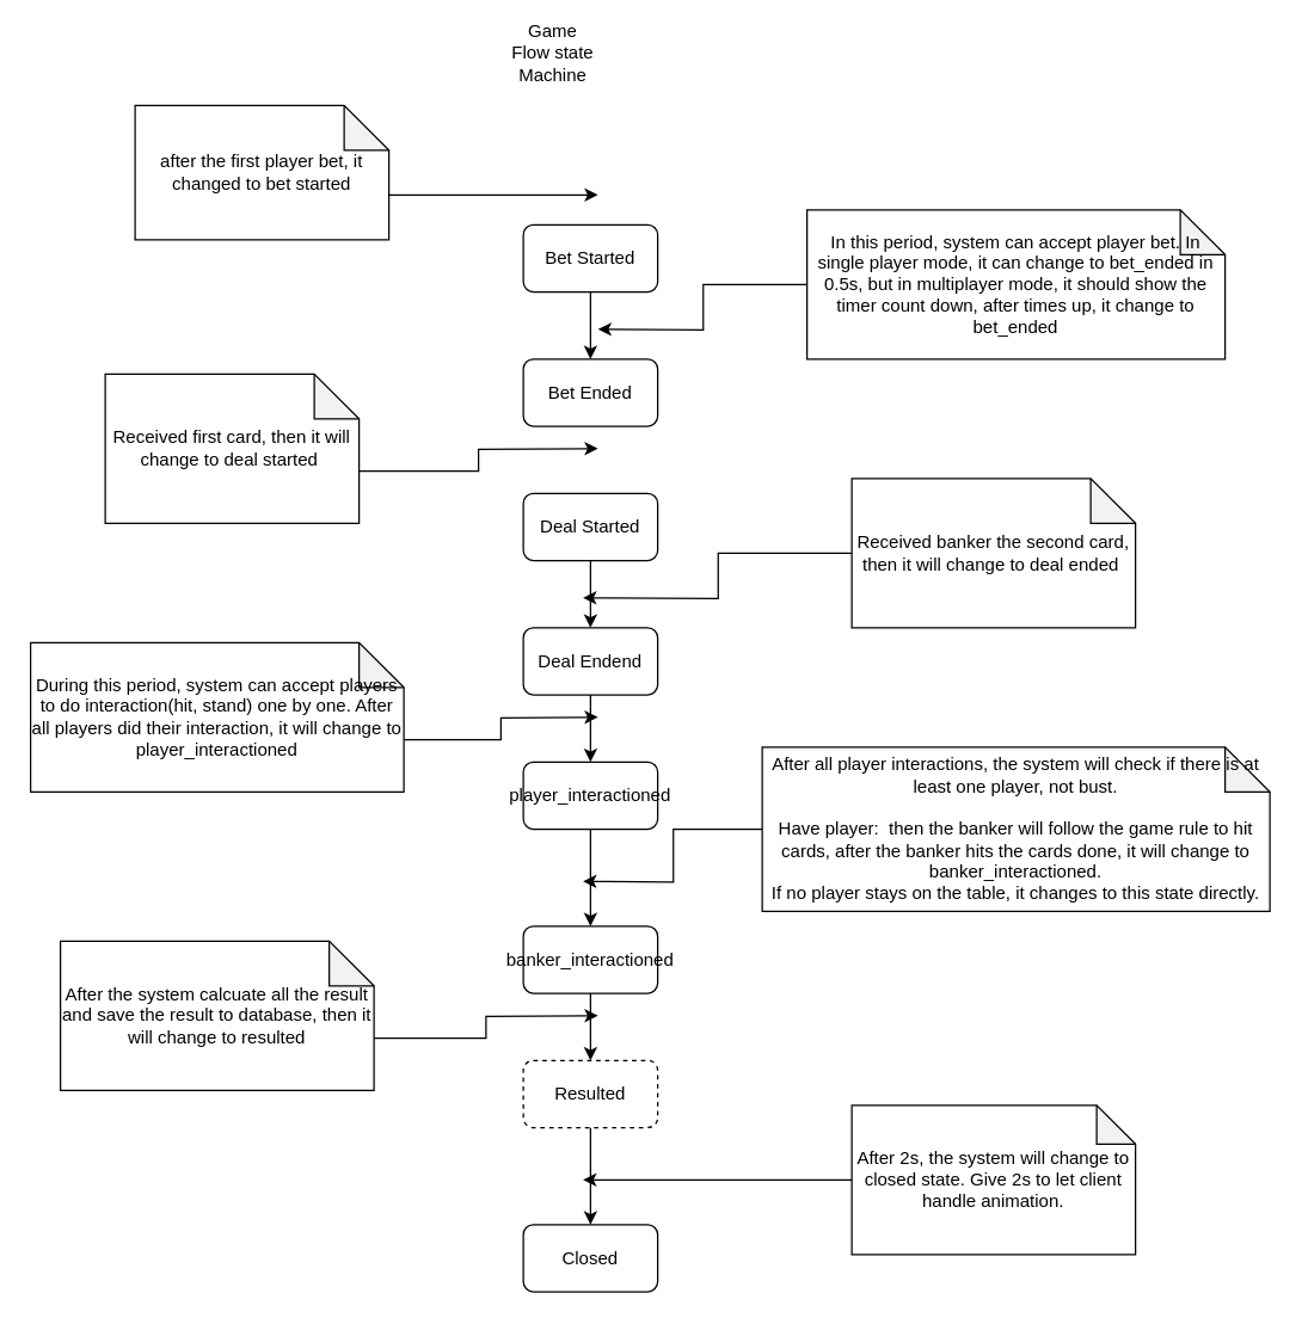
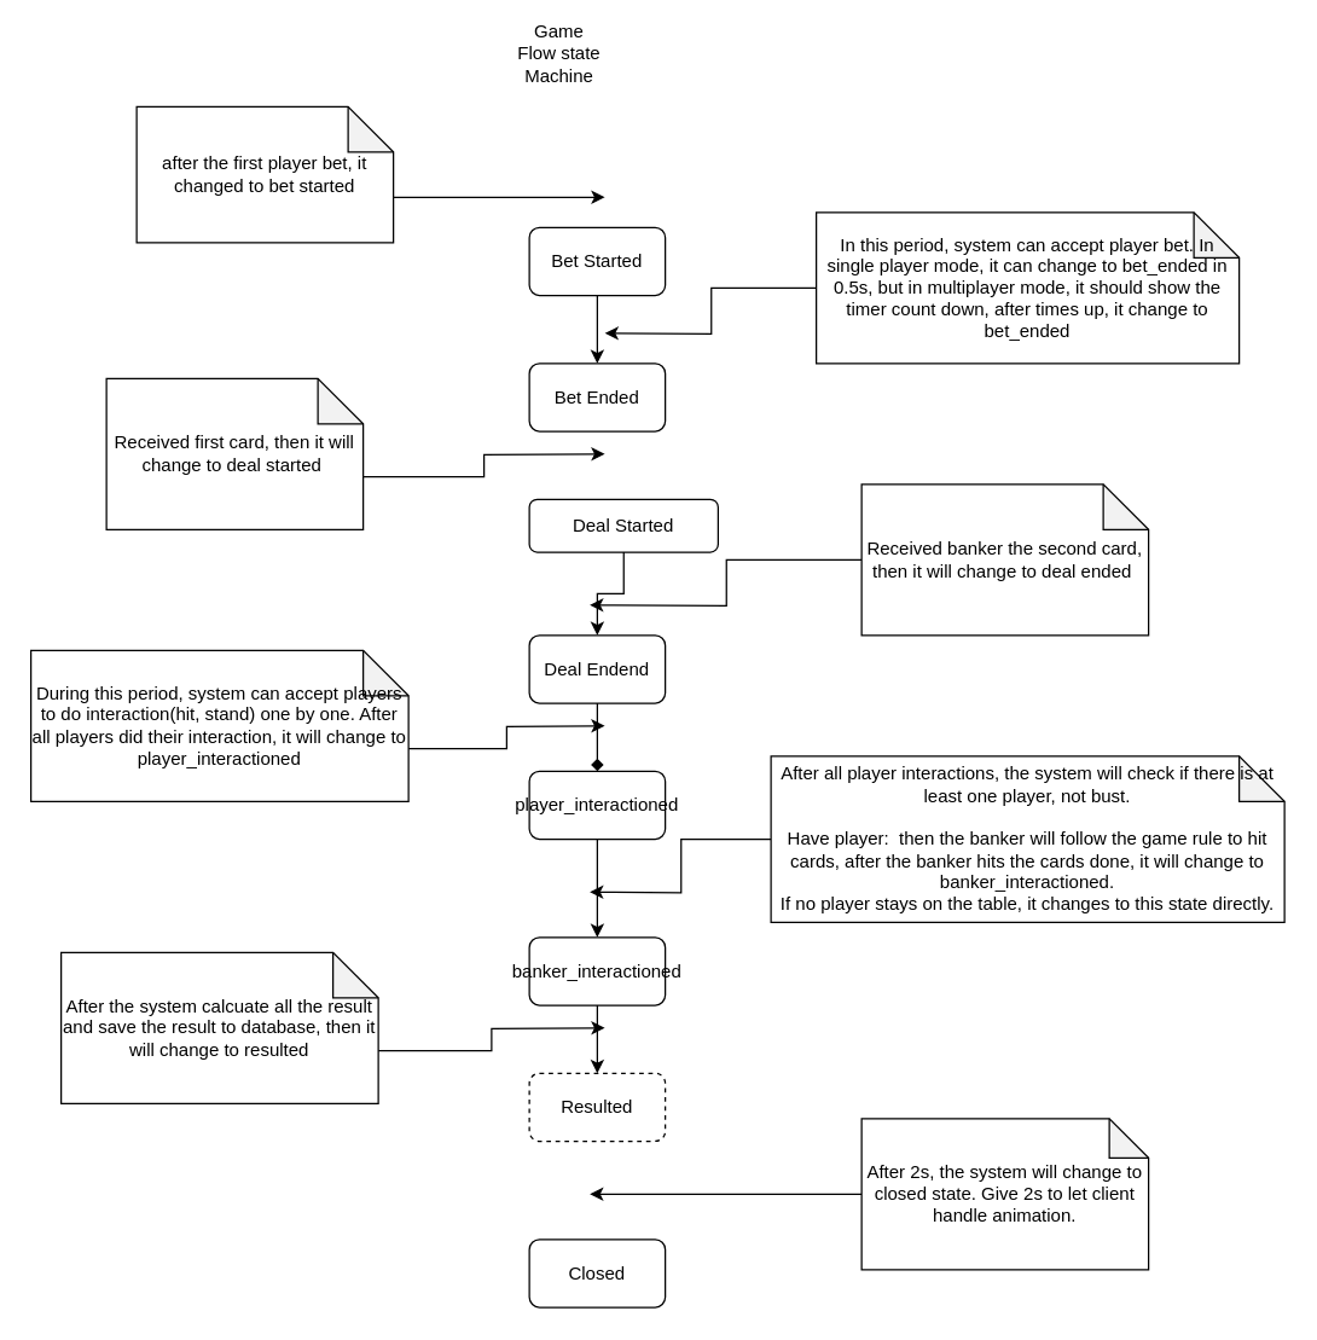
- <mxCell id="6" value="Deal Started" style="rounded=1;whiteSpace=wrap;html=1;" vertex="1" parent="1"><mxGeometry x="350" y="330" width="90" height="45" as="geometry" /></mxCell>
+ <mxCell id="6" value="Deal Started" style="rounded=1;whiteSpace=wrap;html=1;" vertex="1" parent="1"><mxGeometry x="350" y="330" width="125" height="35" as="geometry" /></mxCell>
- <mxCell id="7" style="edgeStyle=orthogonalEdgeStyle;rounded=0;orthogonalLoop=1;jettySize=auto;html=1;exitX=0.5;exitY=1;exitDx=0;exitDy=0;entryX=0.5;entryY=0;entryDx=0;entryDy=0;" edge="1" parent="1" source="8" target="23"><mxGeometry relative="1" as="geometry" /></mxCell>
+ <mxCell id="7" style="edgeStyle=orthogonalEdgeStyle;rounded=0;orthogonalLoop=1;jettySize=auto;html=1;exitX=0.5;exitY=1;exitDx=0;exitDy=0;entryX=0.5;entryY=0;entryDx=0;entryDy=0;endArrow=diamond;" edge="1" parent="1" source="8" target="23"><mxGeometry relative="1" as="geometry" /></mxCell>
- <mxCell id="9" style="edgeStyle=orthogonalEdgeStyle;rounded=0;orthogonalLoop=1;jettySize=auto;html=1;exitX=0.5;exitY=1;exitDx=0;exitDy=0;entryX=0.5;entryY=0;entryDx=0;entryDy=0;" edge="1" parent="1" source="10" target="11"><mxGeometry relative="1" as="geometry" /></mxCell>
